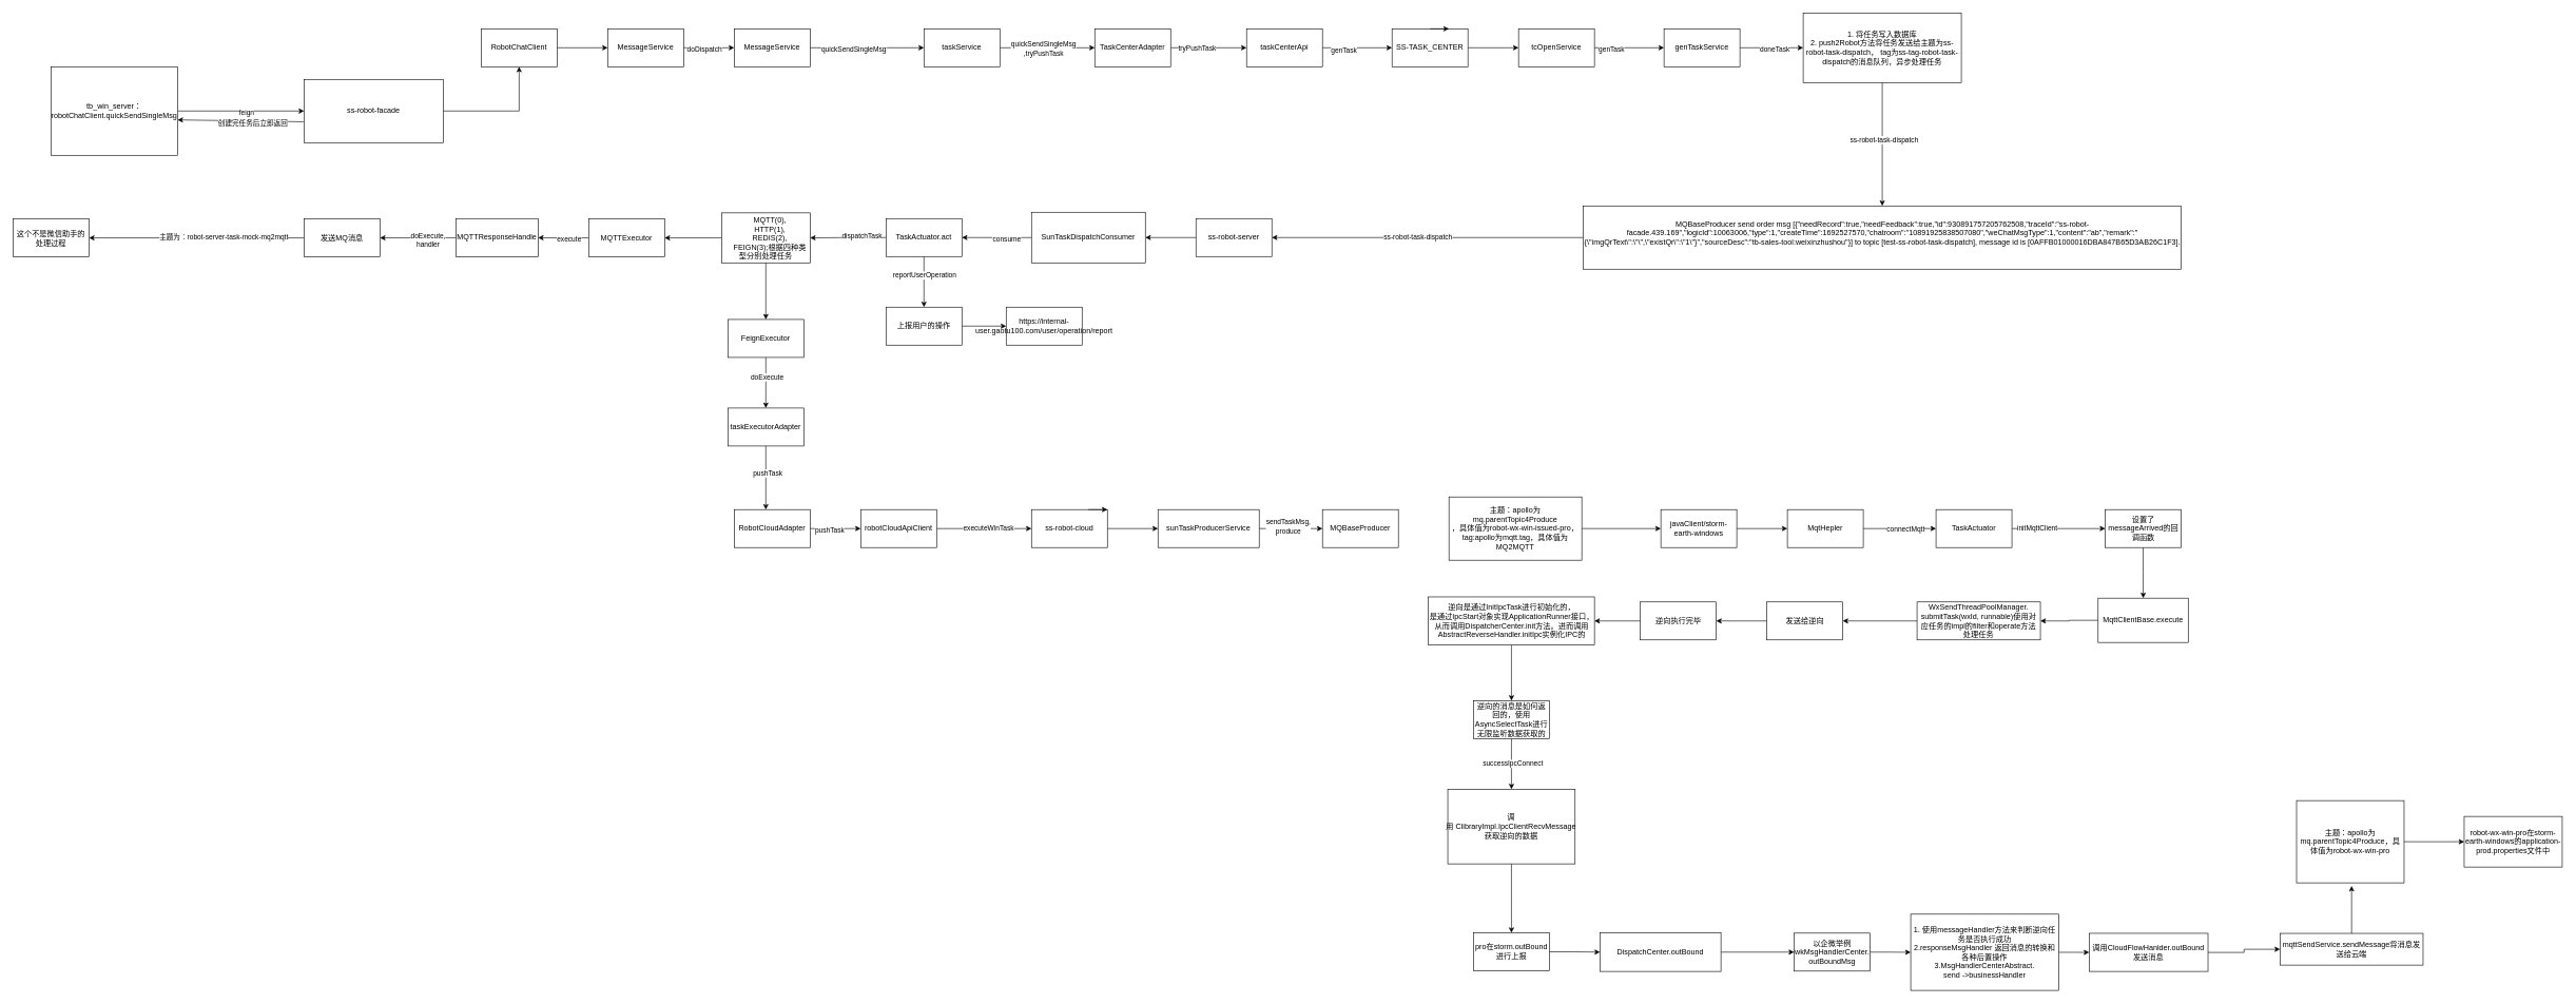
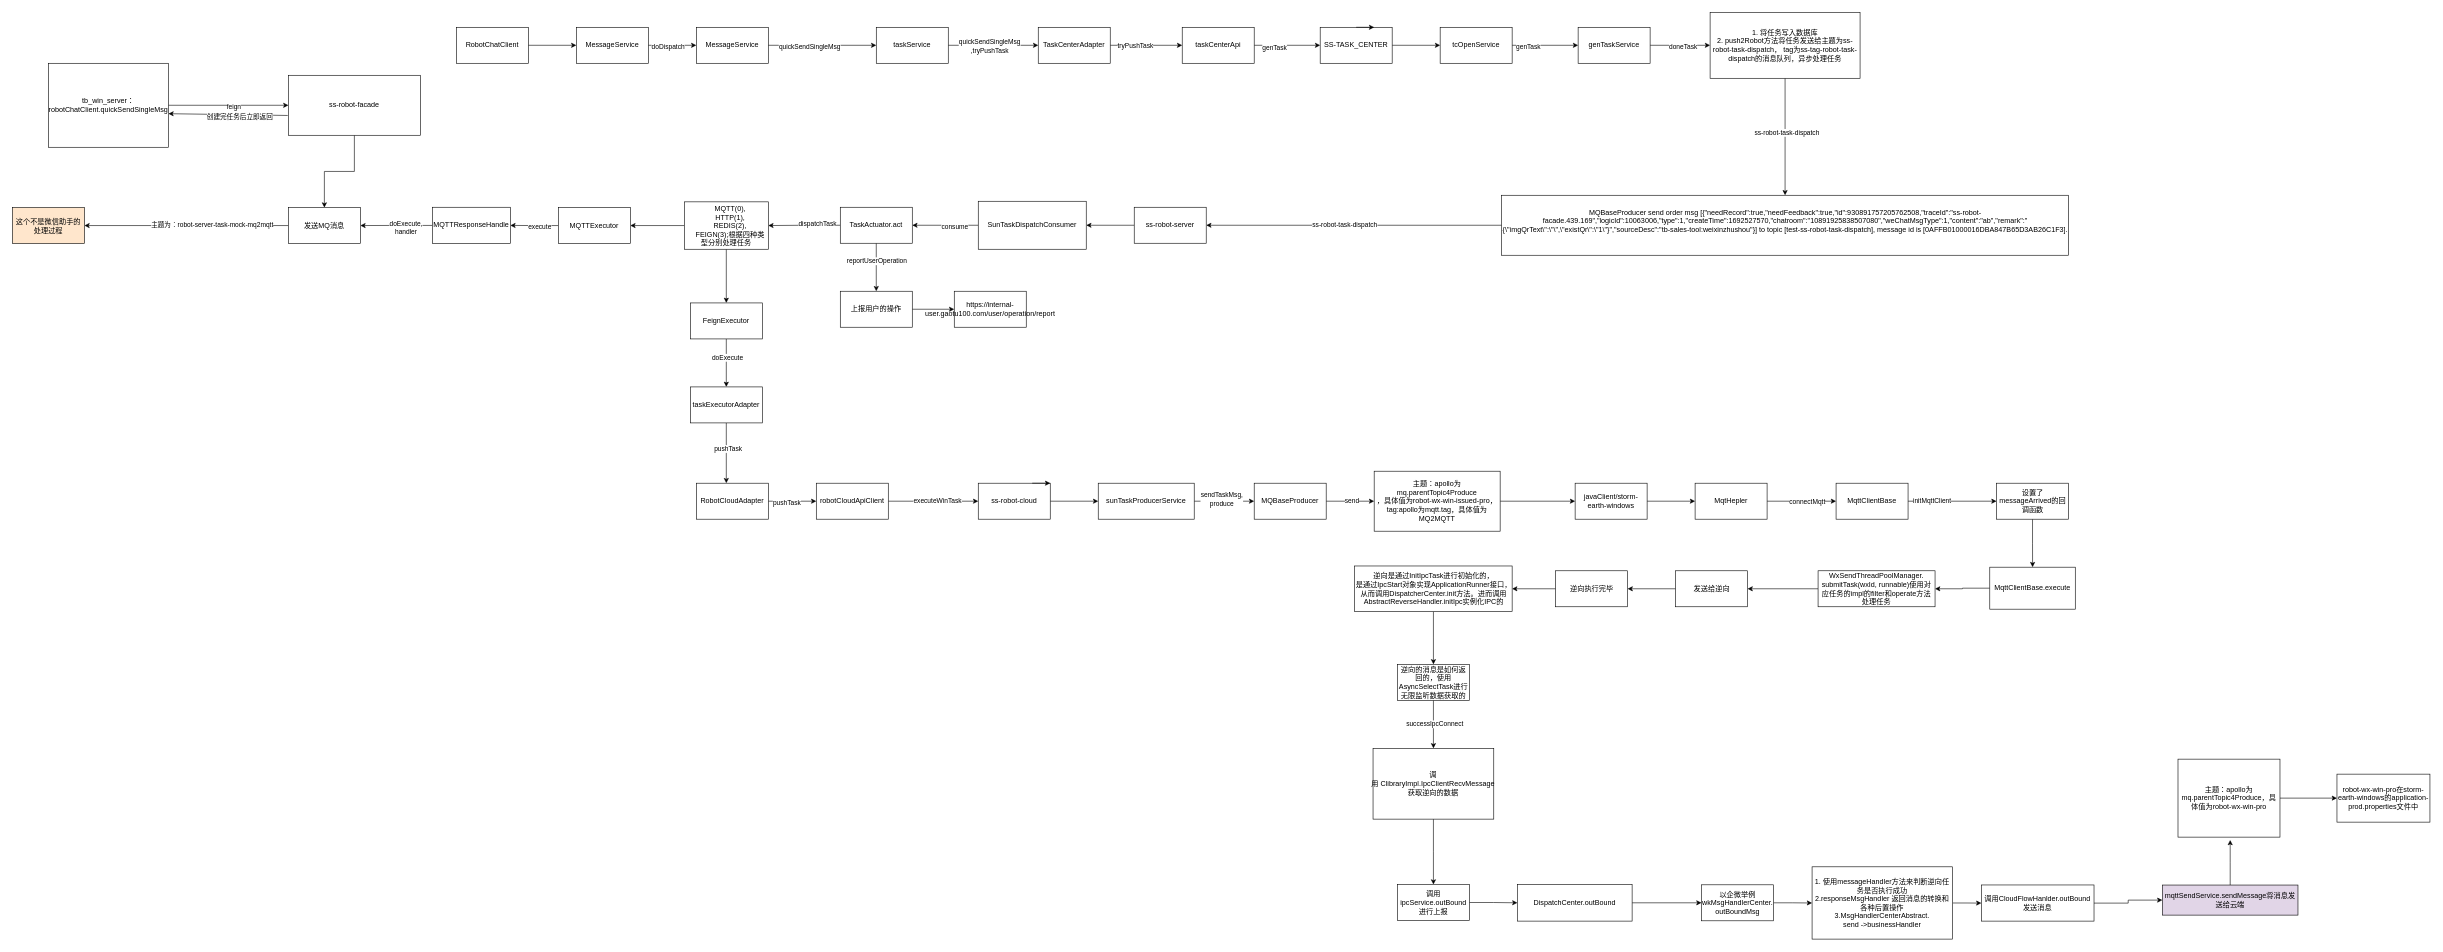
- <mxCell id="5" value="" style="edgeStyle=orthogonalEdgeStyle;rounded=0;orthogonalLoop=1;jettySize=auto;html=1;" edge="1" parent="1" source="6" target="10"><mxGeometry relative="1" as="geometry" /></mxCell>
+ <mxCell id="5" value="" style="edgeStyle=orthogonalEdgeStyle;rounded=0;orthogonalLoop=1;jettySize=auto;html=1;" edge="1" parent="1" source="6" target="62"><mxGeometry relative="1" as="geometry" /></mxCell>
- <mxCell id="66" value="这个不是微信助手的处理过程" style="whiteSpace=wrap;html=1;rounded=0;" vertex="1" parent="1"><mxGeometry x="20" y="345.5" width="120" height="60" as="geometry" /></mxCell>
+ <mxCell id="66" value="这个不是微信助手的处理过程" style="whiteSpace=wrap;html=1;rounded=0;fillColor=#ffe6cc;" vertex="1" parent="1"><mxGeometry x="20" y="345.5" width="120" height="60" as="geometry" /></mxCell>
+ <mxCell id="85" value="" style="edgeStyle=orthogonalEdgeStyle;rounded=0;orthogonalLoop=1;jettySize=auto;html=1;" edge="1" parent="1" source="87" target="89"><mxGeometry relative="1" as="geometry" /></mxCell>
+ <mxCell id="86" value="send" style="edgeLabel;html=1;align=center;verticalAlign=middle;resizable=0;points=[];" vertex="1" connectable="0" parent="85"><mxGeometry x="0.05" y="1" relative="1" as="geometry"><mxPoint as="offset" /></mxGeometry></mxCell>
- <mxCell id="100" value="TaskActuator" style="whiteSpace=wrap;html=1;rounded=0;" vertex="1" parent="1"><mxGeometry x="3060" y="805" width="120" height="60" as="geometry" /></mxCell>
+ <mxCell id="100" value="MqttClientBase" style="whiteSpace=wrap;html=1;rounded=0;" vertex="1" parent="1"><mxGeometry x="3060" y="805" width="120" height="60" as="geometry" /></mxCell>
- <mxCell id="129" value="mqttSendService.sendMessage将消息发送给云端" style="whiteSpace=wrap;html=1;rounded=0;" vertex="1" parent="1"><mxGeometry x="3603.91" y="1474.88" width="226.09" height="50.13" as="geometry" /></mxCell>
+ <mxCell id="129" value="mqttSendService.sendMessage将消息发送给云端" style="whiteSpace=wrap;html=1;rounded=0;fillColor=#e1d5e7;" vertex="1" parent="1"><mxGeometry x="3603.91" y="1474.88" width="226.09" height="50.13" as="geometry" /></mxCell>
- <mxCell id="119" value="pro在storm.outBound进行上报" style="whiteSpace=wrap;html=1;rounded=0;" vertex="1" parent="1"><mxGeometry x="2328.755" y="1474" width="120" height="60" as="geometry" /></mxCell>
+ <mxCell id="119" value="调用ipcService.outBound进行上报" style="whiteSpace=wrap;html=1;rounded=0;" vertex="1" parent="1"><mxGeometry x="2328.755" y="1474" width="120" height="60" as="geometry" /></mxCell>
